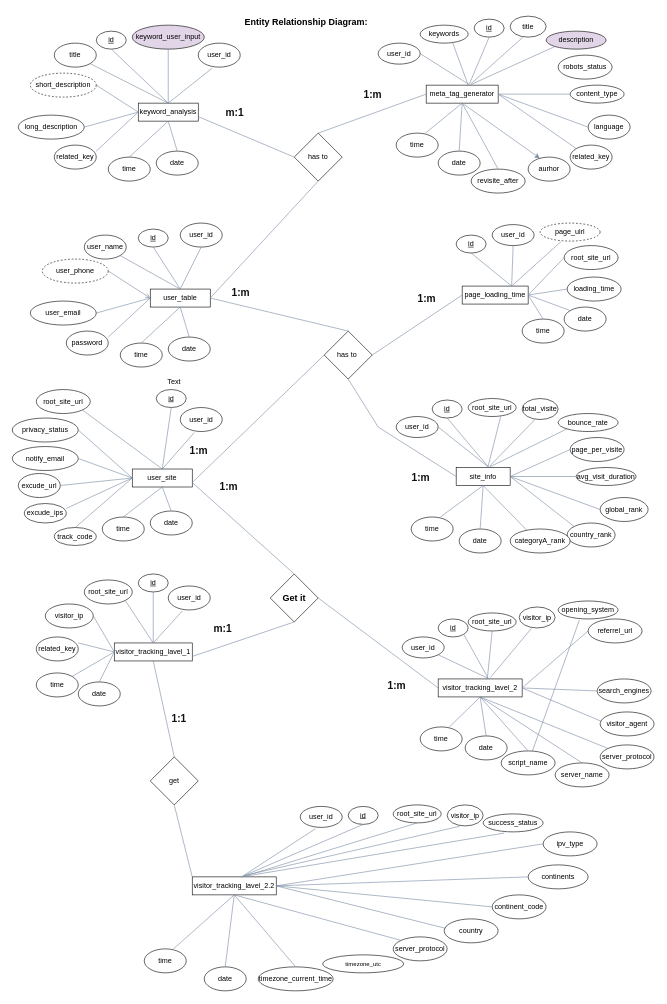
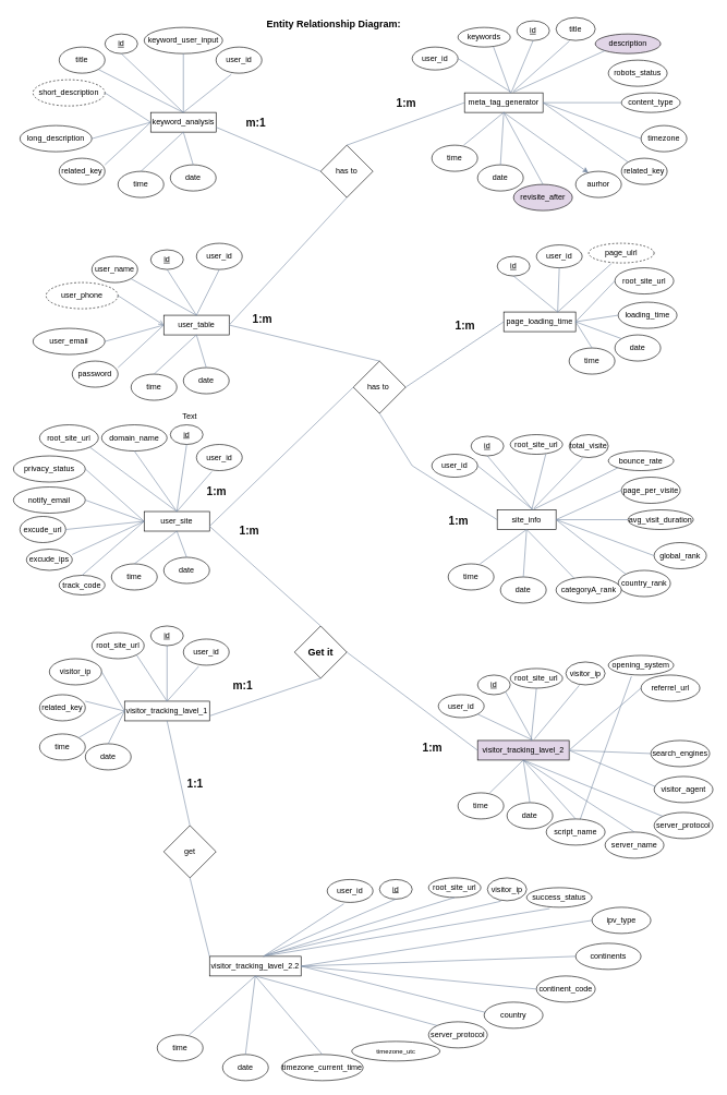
- <mxCell id="9" value="keyword_user_input" style="ellipse;whiteSpace=wrap;html=1;fillColor=#e1d5e7;" parent="1" vertex="1"><mxGeometry x="220" y="41" width="120" height="40" as="geometry" /></mxCell>
+ <mxCell id="9" value="keyword_user_input" style="ellipse;whiteSpace=wrap;html=1;" parent="1" vertex="1"><mxGeometry x="220" y="41" width="120" height="40" as="geometry" /></mxCell>
- <mxCell id="22" value="language" style="ellipse;whiteSpace=wrap;html=1;" parent="1" vertex="1"><mxGeometry x="980" y="191" width="70" height="40" as="geometry" /></mxCell>
+ <mxCell id="22" value="timezone" style="ellipse;whiteSpace=wrap;html=1;" parent="1" vertex="1"><mxGeometry x="980" y="191" width="70" height="40" as="geometry" /></mxCell>
- <mxCell id="23" value="revisite_after" style="ellipse;whiteSpace=wrap;html=1;" parent="1" vertex="1"><mxGeometry x="785" y="281" width="90" height="40" as="geometry" /></mxCell>
+ <mxCell id="23" value="revisite_after" style="ellipse;whiteSpace=wrap;html=1;fillColor=#e1d5e7;" parent="1" vertex="1"><mxGeometry x="785" y="281" width="90" height="40" as="geometry" /></mxCell>
+ <mxCell id="85" value="domain_name" style="ellipse;whiteSpace=wrap;html=1;" parent="1" vertex="1"><mxGeometry x="155" y="648.5" width="100" height="40" as="geometry" /></mxCell>
+ <mxCell id="90" value="" style="endArrow=none;html=1;rounded=0;strokeColor=#788AA3;fontColor=#FFFFFF;fillColor=#B2C9AB;exitX=0.5;exitY=0;exitDx=0;exitDy=0;entryX=0.5;entryY=1;entryDx=0;entryDy=0;" parent="1" source="79" target="85" edge="1"><mxGeometry width="50" height="50" relative="1" as="geometry"><mxPoint x="230" y="741" as="sourcePoint" /><mxPoint x="275" y="681" as="targetPoint" /></mxGeometry></mxCell>
- <mxCell id="123" value="visitor_tracking_lavel_2" style="rounded=0;whiteSpace=wrap;html=1;" parent="1" vertex="1"><mxGeometry x="730" y="1131" width="140" height="30" as="geometry" /></mxCell>
+ <mxCell id="123" value="visitor_tracking_lavel_2" style="rounded=0;whiteSpace=wrap;html=1;fillColor=#e1d5e7;" parent="1" vertex="1"><mxGeometry x="730" y="1131" width="140" height="30" as="geometry" /></mxCell>
